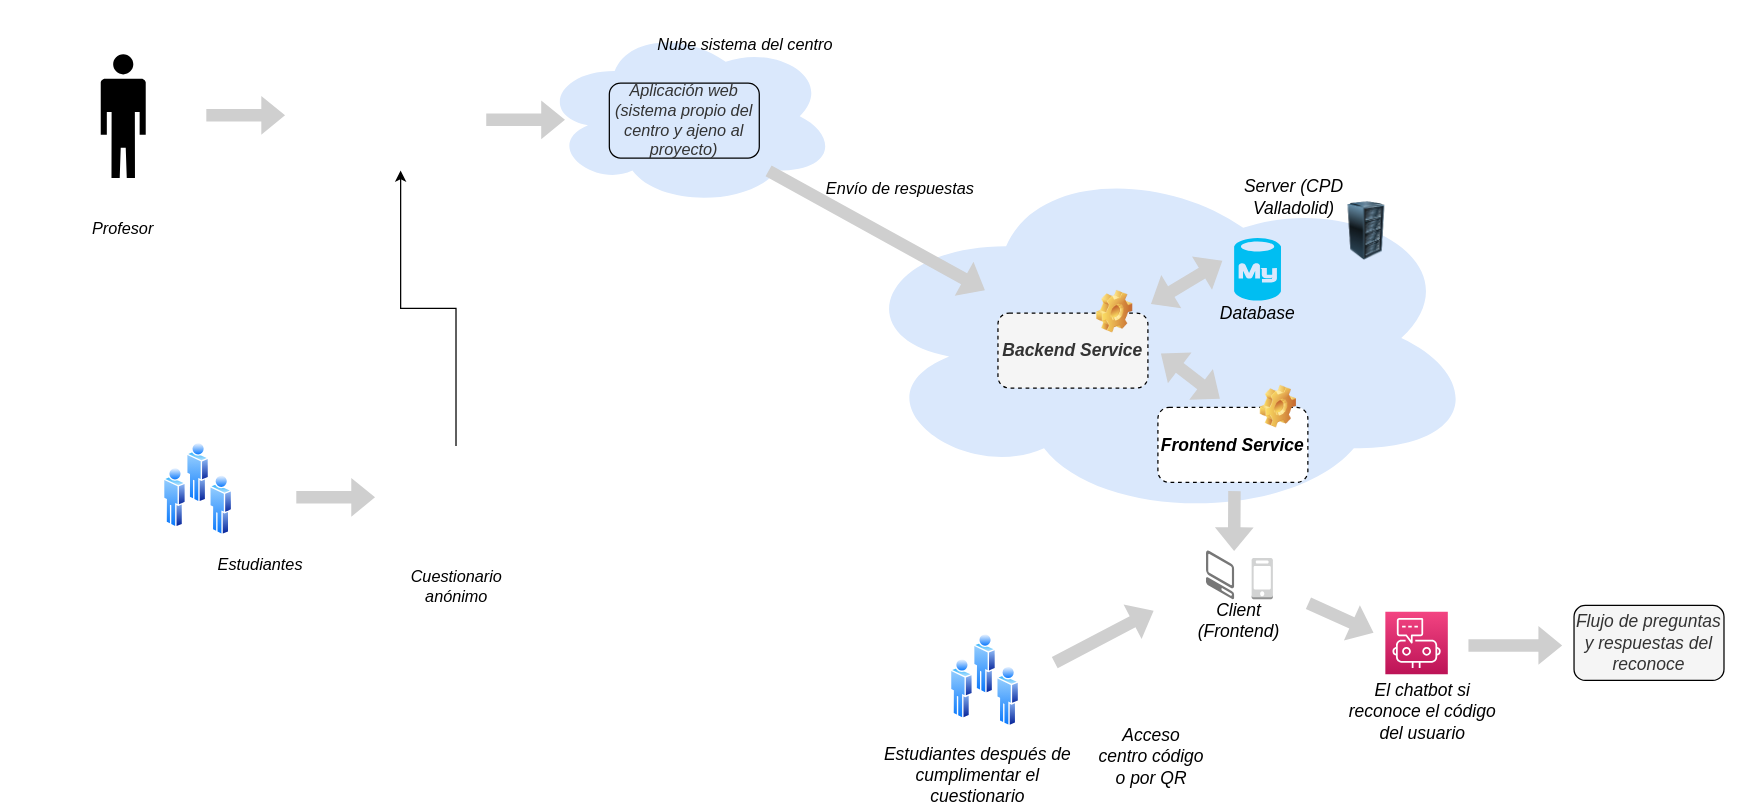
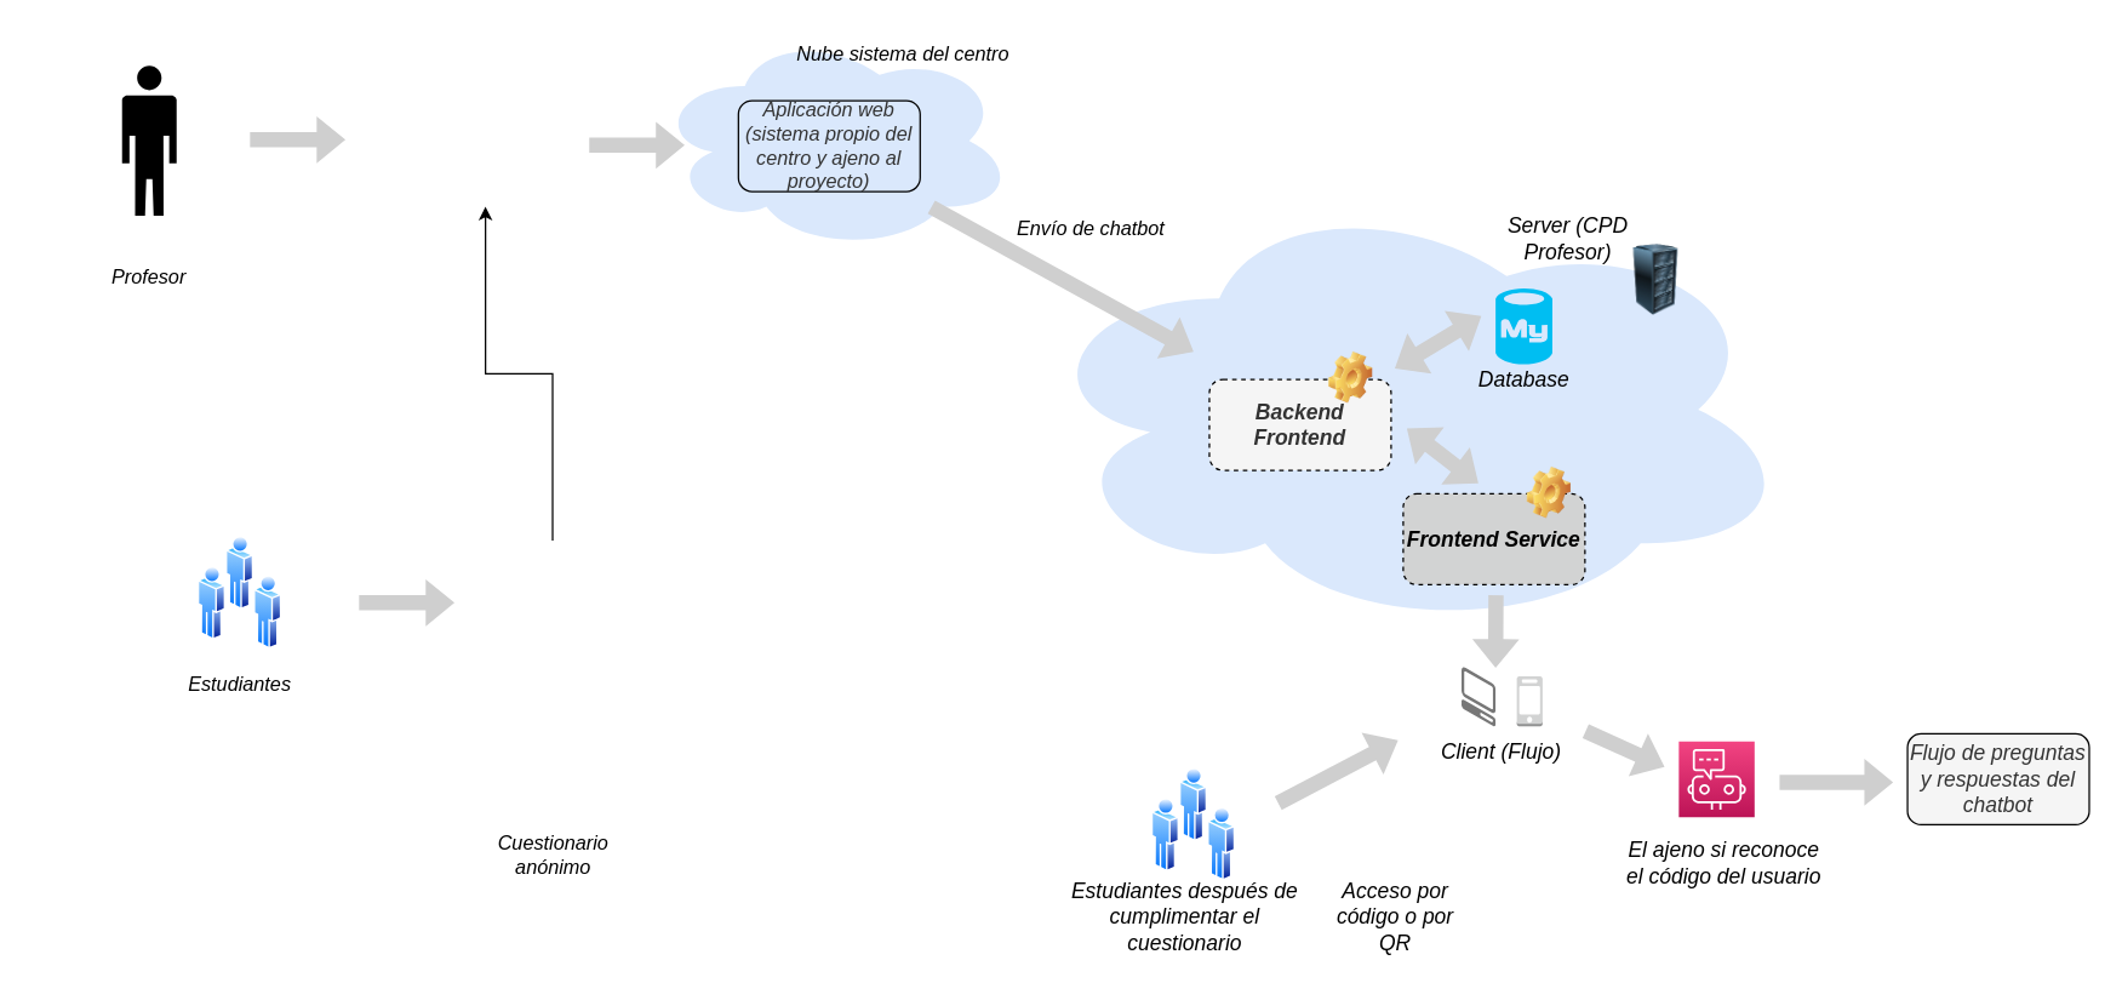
- <mxCell id="64" value="&lt;i style=&quot;font-size: 13px;&quot;&gt;Envío de respuestas&lt;/i&gt;" style="text;html=1;strokeColor=none;fillColor=none;align=center;verticalAlign=middle;whiteSpace=wrap;rounded=0;fontSize=13;" vertex="1" parent="1"><mxGeometry x="642" y="135" width="156" height="30" as="geometry" /></mxCell>
+ <mxCell id="64" value="&lt;i style=&quot;font-size: 13px;&quot;&gt;Envío de chatbot&lt;/i&gt;" style="text;html=1;strokeColor=none;fillColor=none;align=center;verticalAlign=middle;whiteSpace=wrap;rounded=0;fontSize=13;" vertex="1" parent="1"><mxGeometry x="642" y="135" width="156" height="30" as="geometry" /></mxCell>
- <mxCell id="29" value="Server (CPD Valladolid)" style="text;html=1;strokeColor=none;fillColor=none;align=center;verticalAlign=middle;whiteSpace=wrap;rounded=0;fontStyle=2;fontSize=14;" parent="1" vertex="1"><mxGeometry x="987" y="139" width="96" height="35" as="geometry" /></mxCell>
+ <mxCell id="29" value="Server (CPD Profesor)" style="text;html=1;strokeColor=none;fillColor=none;align=center;verticalAlign=middle;whiteSpace=wrap;rounded=0;fontStyle=2;fontSize=14;" parent="1" vertex="1"><mxGeometry x="987" y="139" width="96" height="35" as="geometry" /></mxCell>
- <mxCell id="3" value="&lt;b style=&quot;font-size: 14px;&quot;&gt;&lt;i style=&quot;font-size: 14px;&quot;&gt;Backend Service&lt;/i&gt;&lt;/b&gt;" style="rounded=1;whiteSpace=wrap;html=1;strokeColor=default;dashed=1;fillColor=#f5f5f5;fontColor=#333333;fontSize=14;" parent="1" vertex="1"><mxGeometry x="798" y="250" width="120" height="60" as="geometry" /></mxCell>
+ <mxCell id="3" value="&lt;b style=&quot;font-size: 14px;&quot;&gt;&lt;i style=&quot;font-size: 14px;&quot;&gt;Backend Frontend&lt;/i&gt;&lt;/b&gt;" style="rounded=1;whiteSpace=wrap;html=1;strokeColor=default;dashed=1;fillColor=#f5f5f5;fontColor=#333333;fontSize=14;" parent="1" vertex="1"><mxGeometry x="798" y="250" width="120" height="60" as="geometry" /></mxCell>
- <mxCell id="38" value="&lt;b style=&quot;font-size: 14px;&quot;&gt;&lt;i style=&quot;font-size: 14px;&quot;&gt;Frontend Service&lt;/i&gt;&lt;/b&gt;" style="rounded=1;whiteSpace=wrap;html=1;strokeColor=default;dashed=1;fontSize=14;" parent="1" vertex="1"><mxGeometry x="926" y="325.5" width="120" height="60" as="geometry" /></mxCell>
+ <mxCell id="38" value="&lt;b style=&quot;font-size: 14px;&quot;&gt;&lt;i style=&quot;font-size: 14px;&quot;&gt;Frontend Service&lt;/i&gt;&lt;/b&gt;" style="rounded=1;whiteSpace=wrap;html=1;strokeColor=default;dashed=1;fontSize=14;fillColor=#d2d3d3;" parent="1" vertex="1"><mxGeometry x="926" y="325.5" width="120" height="60" as="geometry" /></mxCell>
- <mxCell id="7" value="&lt;i style=&quot;font-size: 13px;&quot;&gt;Estudiantes&lt;/i&gt;" style="text;html=1;strokeColor=none;fillColor=none;align=center;verticalAlign=middle;whiteSpace=wrap;rounded=0;fontSize=13;" parent="1" vertex="1"><mxGeometry x="130" y="436" width="156" height="30" as="geometry" /></mxCell>
+ <mxCell id="7" value="&lt;i style=&quot;font-size: 13px;&quot;&gt;Estudiantes&lt;/i&gt;" style="text;html=1;strokeColor=none;fillColor=none;align=center;verticalAlign=middle;whiteSpace=wrap;rounded=0;fontSize=13;" parent="1" vertex="1"><mxGeometry x="80" y="436" width="156" height="30" as="geometry" /></mxCell>
- <mxCell id="11" value="Cuestionario anónimo" style="text;html=1;strokeColor=none;fillColor=none;align=center;verticalAlign=middle;whiteSpace=wrap;rounded=0;fontStyle=2;fontSize=13;" parent="1" vertex="1"><mxGeometry x="319.5" y="446" width="89.5" height="45" as="geometry" /></mxCell>
+ <mxCell id="11" value="Cuestionario anónimo" style="text;html=1;strokeColor=none;fillColor=none;align=center;verticalAlign=middle;whiteSpace=wrap;rounded=0;fontStyle=2;fontSize=13;" parent="1" vertex="1"><mxGeometry x="319.5" y="541" width="89.5" height="45" as="geometry" /></mxCell>
- <mxCell id="36" value="Client (Frontend)" style="text;html=1;strokeColor=none;fillColor=none;align=center;verticalAlign=middle;whiteSpace=wrap;rounded=0;fontStyle=2;fontSize=14;" parent="1" vertex="1"><mxGeometry x="943.25" y="482" width="96" height="27" as="geometry" /></mxCell>
+ <mxCell id="36" value="Client (Flujo)" style="text;html=1;strokeColor=none;fillColor=none;align=center;verticalAlign=middle;whiteSpace=wrap;rounded=0;fontStyle=2;fontSize=14;" parent="1" vertex="1"><mxGeometry x="943.25" y="482" width="96" height="27" as="geometry" /></mxCell>
- <mxCell id="50" value="Flujo de preguntas y respuestas del reconoce" style="rounded=1;whiteSpace=wrap;html=1;strokeColor=default;fillColor=#f5f5f5;fontColor=#333333;fontStyle=2;fontSize=14;" parent="1" vertex="1"><mxGeometry x="1259" y="484" width="120" height="60" as="geometry" /></mxCell>
+ <mxCell id="50" value="Flujo de preguntas y respuestas del chatbot" style="rounded=1;whiteSpace=wrap;html=1;strokeColor=default;fillColor=#f5f5f5;fontColor=#333333;fontStyle=2;fontSize=14;" parent="1" vertex="1"><mxGeometry x="1259" y="484" width="120" height="60" as="geometry" /></mxCell>
- <mxCell id="49" value="&lt;i style=&quot;font-size: 14px;&quot;&gt;El chatbot si reconoce el código del usuario&lt;/i&gt;" style="text;html=1;strokeColor=none;fillColor=none;align=center;verticalAlign=middle;whiteSpace=wrap;rounded=0;dashed=1;fontSize=14;" parent="1" vertex="1"><mxGeometry x="1069" y="525" width="138" height="87" as="geometry" /></mxCell>
+ <mxCell id="49" value="&lt;i style=&quot;font-size: 14px;&quot;&gt;El ajeno si reconoce el código del usuario&lt;/i&gt;" style="text;html=1;strokeColor=none;fillColor=none;align=center;verticalAlign=middle;whiteSpace=wrap;rounded=0;dashed=1;fontSize=14;" parent="1" vertex="1"><mxGeometry x="1069" y="525" width="138" height="87" as="geometry" /></mxCell>
- <mxCell id="46" value="Acceso centro código o por QR" style="text;html=1;strokeColor=none;fillColor=none;align=center;verticalAlign=middle;whiteSpace=wrap;rounded=0;fontStyle=2;fontSize=14;" parent="1" vertex="1"><mxGeometry x="875.75" y="582" width="89.5" height="45" as="geometry" /></mxCell>
+ <mxCell id="46" value="Acceso por código o por QR" style="text;html=1;strokeColor=none;fillColor=none;align=center;verticalAlign=middle;whiteSpace=wrap;rounded=0;fontStyle=2;fontSize=14;" parent="1" vertex="1"><mxGeometry x="875.75" y="582" width="89.5" height="45" as="geometry" /></mxCell>
- <mxCell id="58" value="&lt;i style=&quot;font-size: 14px;&quot;&gt;Estudiantes después de cumplimentar el cuestionario&lt;/i&gt;" style="text;html=1;strokeColor=none;fillColor=none;align=center;verticalAlign=middle;whiteSpace=wrap;rounded=0;fontSize=14;" vertex="1" parent="1"><mxGeometry x="704" y="604.5" width="156" height="30" as="geometry" /></mxCell>
+ <mxCell id="58" value="&lt;i style=&quot;font-size: 14px;&quot;&gt;Estudiantes después de cumplimentar el cuestionario&lt;/i&gt;" style="text;html=1;strokeColor=none;fillColor=none;align=center;verticalAlign=middle;whiteSpace=wrap;rounded=0;fontSize=14;" vertex="1" parent="1"><mxGeometry x="704" y="589.5" width="156" height="30" as="geometry" /></mxCell>
